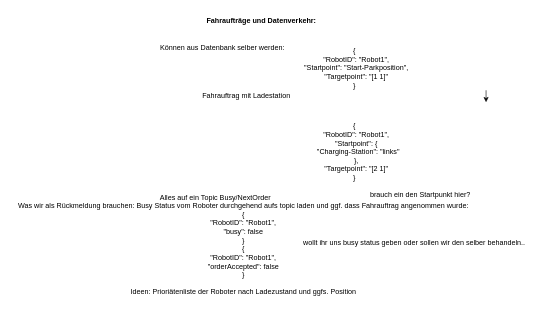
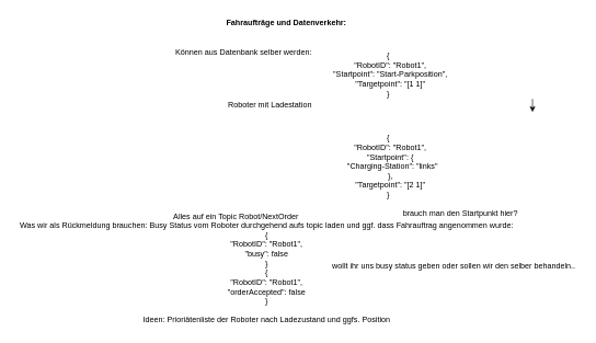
- <mxCell id="6" value="Fahrauftrag mit Ladestation" style="text;html=1;align=center;verticalAlign=middle;resizable=0;points=[];autosize=1;strokeColor=none;fillColor=none;" parent="1" vertex="1"><mxGeometry x="325" y="145" width="170" height="30" as="geometry" /></mxCell>
+ <mxCell id="6" value="Roboter mit Ladestation" style="text;html=1;align=center;verticalAlign=middle;resizable=0;points=[];autosize=1;strokeColor=none;fillColor=none;" parent="1" vertex="1"><mxGeometry x="325" y="145" width="170" height="30" as="geometry" /></mxCell>
- <mxCell id="9" value="brauch ein den Startpunkt hier?" style="text;html=1;align=center;verticalAlign=middle;resizable=0;points=[];autosize=1;strokeColor=none;fillColor=none;" parent="1" vertex="1"><mxGeometry x="600" y="310" width="200" height="30" as="geometry" /></mxCell>
+ <mxCell id="9" value="brauch man den Startpunkt hier?" style="text;html=1;align=center;verticalAlign=middle;resizable=0;points=[];autosize=1;strokeColor=none;fillColor=none;" parent="1" vertex="1"><mxGeometry x="600" y="310" width="200" height="30" as="geometry" /></mxCell>
- <mxCell id="7" value="Alles auf ein Topic Busy/NextOrder&amp;nbsp;" style="text;html=1;align=center;verticalAlign=middle;resizable=0;points=[];autosize=1;strokeColor=none;fillColor=none;" parent="1" vertex="1"><mxGeometry x="250" y="315" width="220" height="30" as="geometry" /></mxCell>
+ <mxCell id="7" value="Alles auf ein Topic Robot/NextOrder&amp;nbsp;" style="text;html=1;align=center;verticalAlign=middle;resizable=0;points=[];autosize=1;strokeColor=none;fillColor=none;" parent="1" vertex="1"><mxGeometry x="250" y="315" width="220" height="30" as="geometry" /></mxCell>
